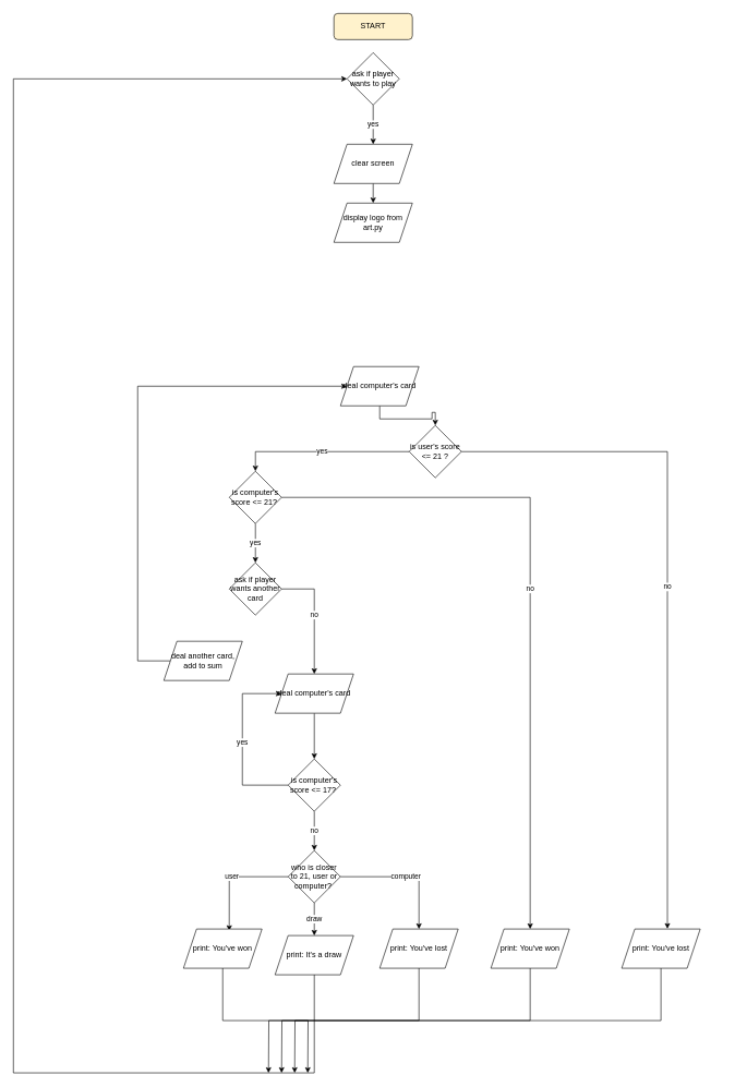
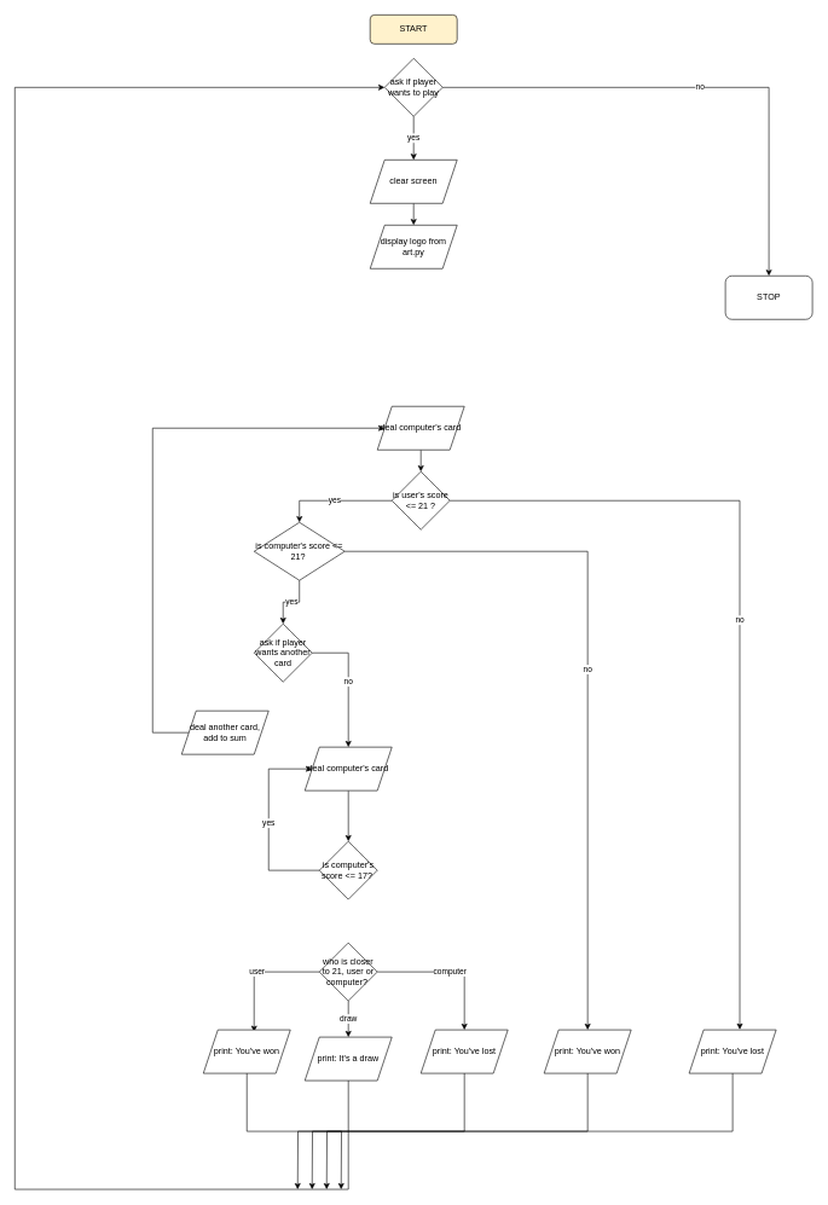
+ <mxCell id="4" value="no" style="edgeStyle=orthogonalEdgeStyle;rounded=0;orthogonalLoop=1;jettySize=auto;html=1;exitX=1;exitY=0.5;exitDx=0;exitDy=0;entryX=0.5;entryY=0;entryDx=0;entryDy=0;" edge="1" parent="1" source="6" target="7"><mxGeometry relative="1" as="geometry" /></mxCell>
+ <mxCell id="7" value="STOP" style="rounded=1;whiteSpace=wrap;html=1;" vertex="1" parent="1"><mxGeometry x="1000" y="380" width="120" height="60" as="geometry" /></mxCell>
- <mxCell id="16" value="is user's score &amp;lt;= 21 ?" style="rhombus;whiteSpace=wrap;html=1;" vertex="1" parent="1"><mxGeometry x="625" y="650" width="80" height="80" as="geometry" /></mxCell>
+ <mxCell id="16" value="is user's score &amp;lt;= 21 ?" style="rhombus;whiteSpace=wrap;html=1;" vertex="1" parent="1"><mxGeometry x="540" y="650" width="80" height="80" as="geometry" /></mxCell>
- <mxCell id="21" value="is computer's score &amp;lt;= 21?&amp;nbsp;" style="rhombus;whiteSpace=wrap;html=1;" vertex="1" parent="1"><mxGeometry y="720" width="80" height="80" as="geometry" x="350" /></mxCell>
+ <mxCell id="21" value="is computer's score &amp;lt;= 21?&amp;nbsp;" style="rhombus;whiteSpace=wrap;html=1;" vertex="1" parent="1"><mxGeometry x="350" y="720" width="125" height="80" as="geometry" /></mxCell>
- <mxCell id="27" value="no" style="edgeStyle=orthogonalEdgeStyle;rounded=0;orthogonalLoop=1;jettySize=auto;html=1;exitX=0.5;exitY=1;exitDx=0;exitDy=0;entryX=0.5;entryY=0;entryDx=0;entryDy=0;" edge="1" parent="1" source="28" target="32"><mxGeometry relative="1" as="geometry"><mxPoint x="480" y="1330" as="targetPoint" /></mxGeometry></mxCell>
